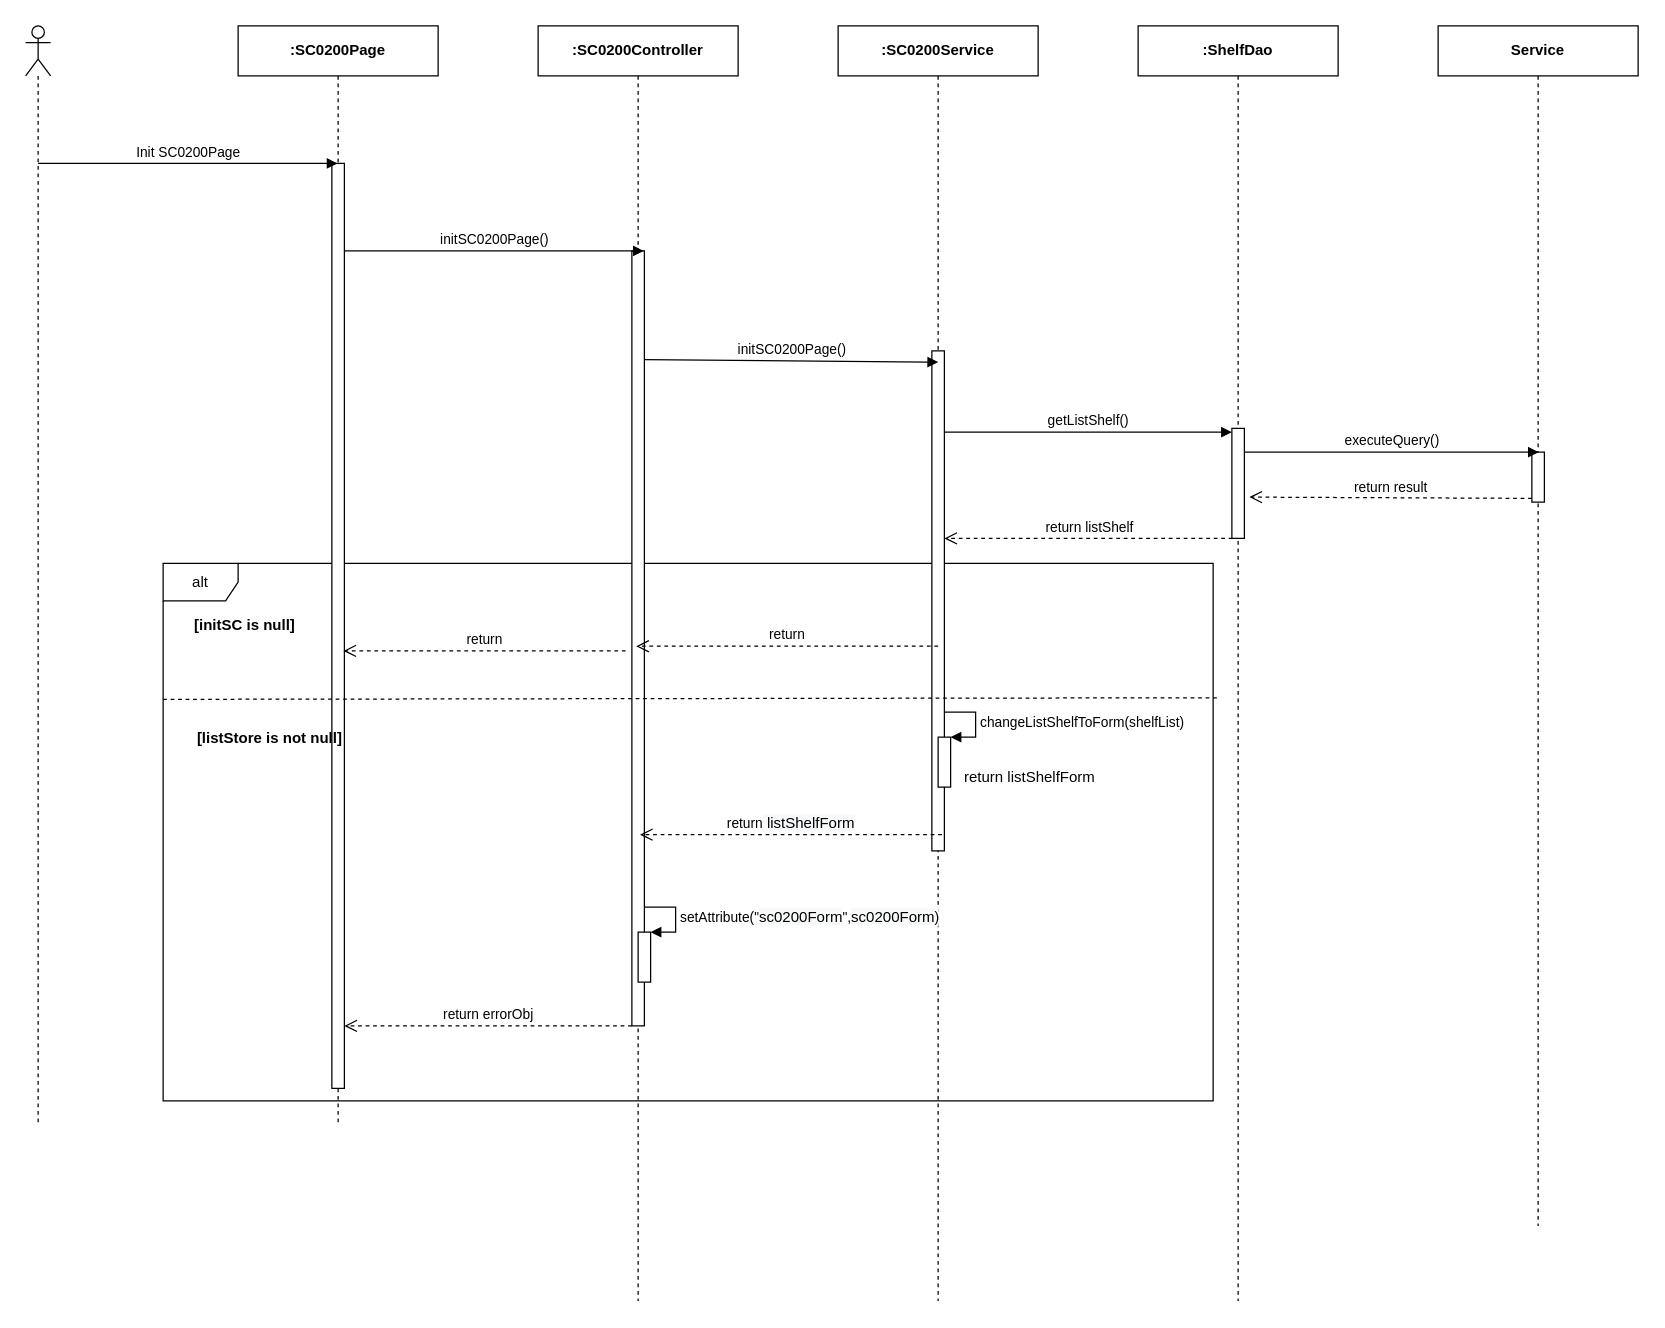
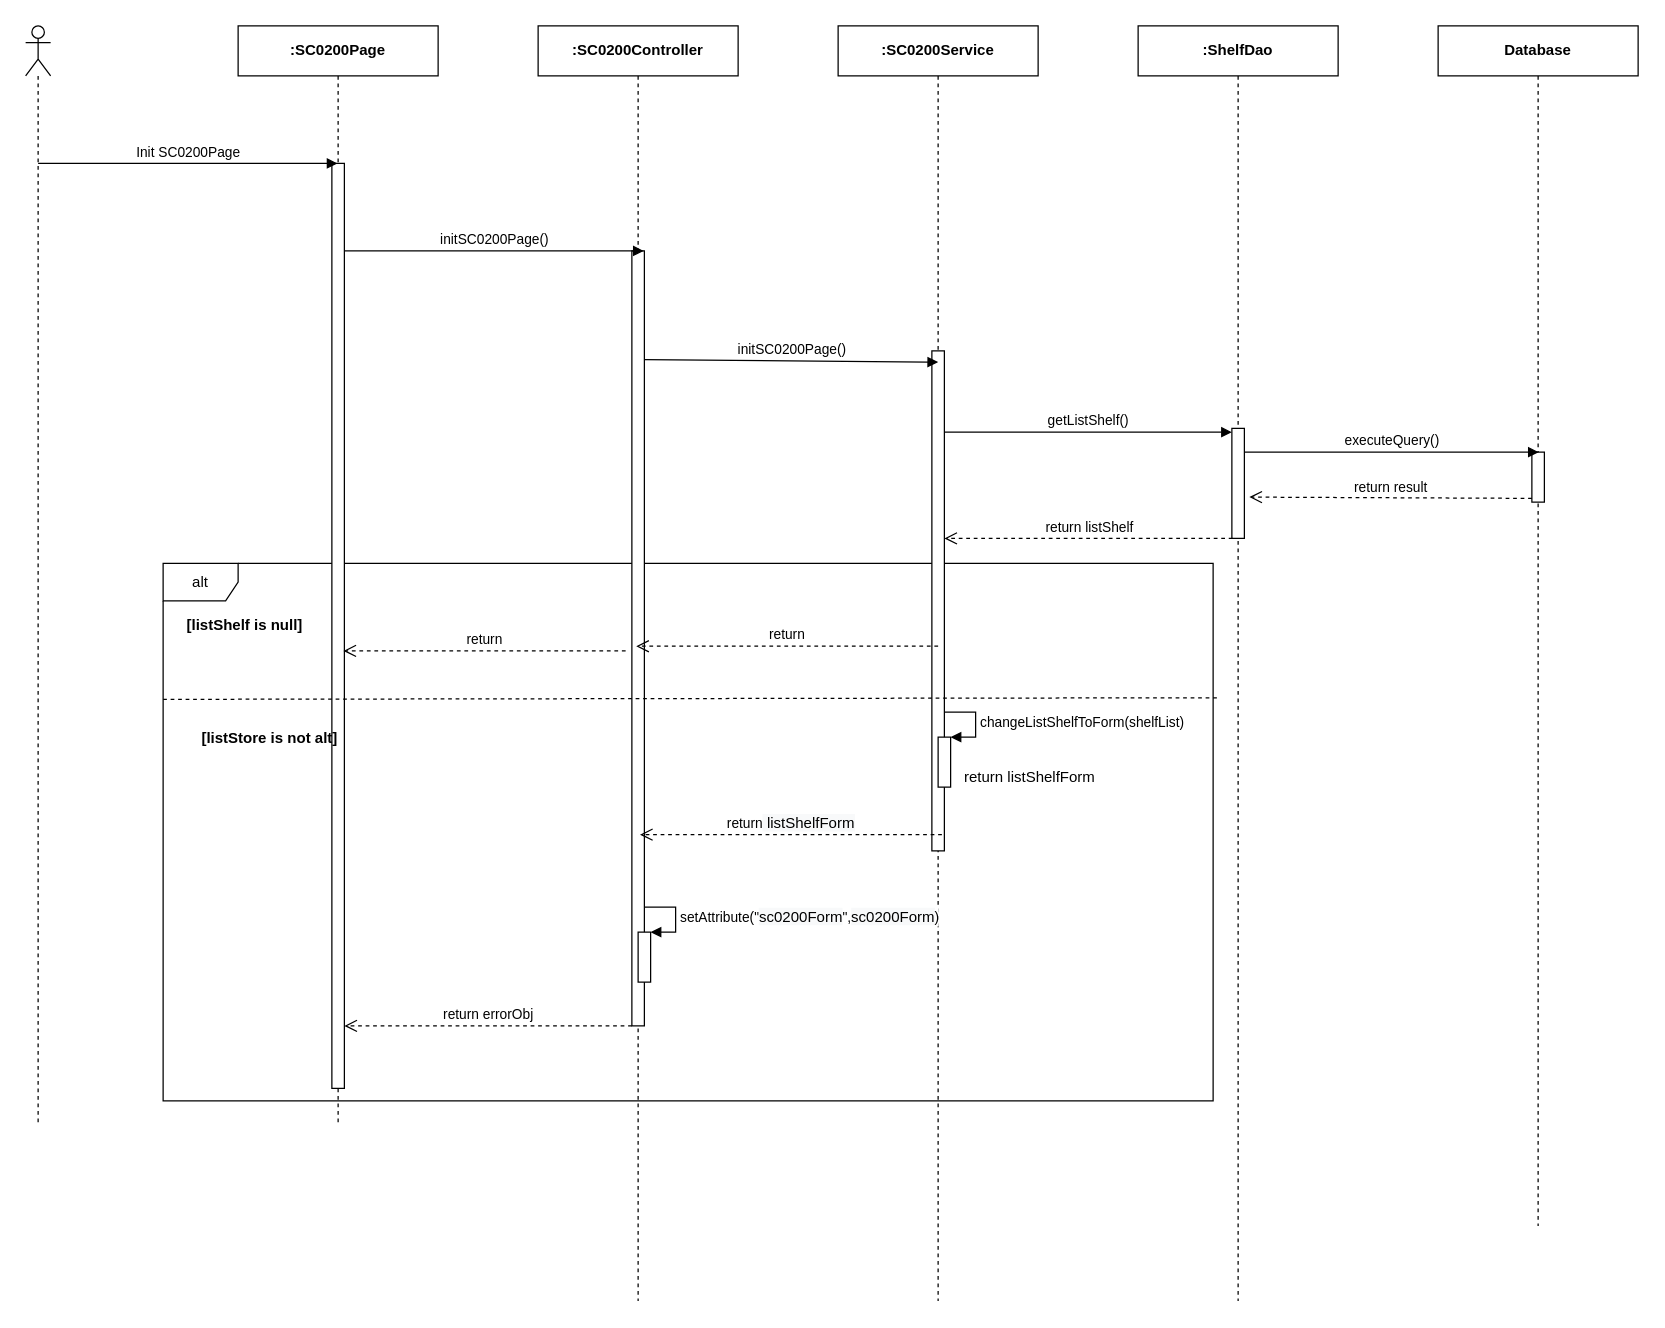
- <mxCell id="23" value="&lt;b&gt;Service&lt;/b&gt;" style="shape=umlLifeline;perimeter=lifelinePerimeter;whiteSpace=wrap;html=1;container=1;collapsible=0;recursiveResize=0;outlineConnect=0;" parent="1" vertex="1"><mxGeometry x="1150" y="20" width="160" height="960" as="geometry" /></mxCell>
+ <mxCell id="23" value="&lt;b&gt;Database&lt;/b&gt;" style="shape=umlLifeline;perimeter=lifelinePerimeter;whiteSpace=wrap;html=1;container=1;collapsible=0;recursiveResize=0;outlineConnect=0;" parent="1" vertex="1"><mxGeometry x="1150" y="20" width="160" height="960" as="geometry" /></mxCell>
- <mxCell id="28" value="[initSC is null]" style="text;html=1;align=center;verticalAlign=middle;resizable=0;points=[];autosize=1;fontStyle=1" parent="1" vertex="1"><mxGeometry x="140" y="490" width="110" height="20" as="geometry" /></mxCell>
+ <mxCell id="28" value="[listShelf is null]" style="text;html=1;align=center;verticalAlign=middle;resizable=0;points=[];autosize=1;fontStyle=1" parent="1" vertex="1"><mxGeometry x="140" y="490" width="110" height="20" as="geometry" /></mxCell>
- <mxCell id="29" value="[listStore is not null]" style="text;html=1;align=center;verticalAlign=middle;resizable=0;points=[];autosize=1;fontStyle=1" parent="1" vertex="1"><mxGeometry x="150" y="580" width="130" height="20" as="geometry" /></mxCell>
+ <mxCell id="29" value="[listStore is not alt]" style="text;html=1;align=center;verticalAlign=middle;resizable=0;points=[];autosize=1;fontStyle=1" parent="1" vertex="1"><mxGeometry x="150" y="580" width="130" height="20" as="geometry" /></mxCell>
